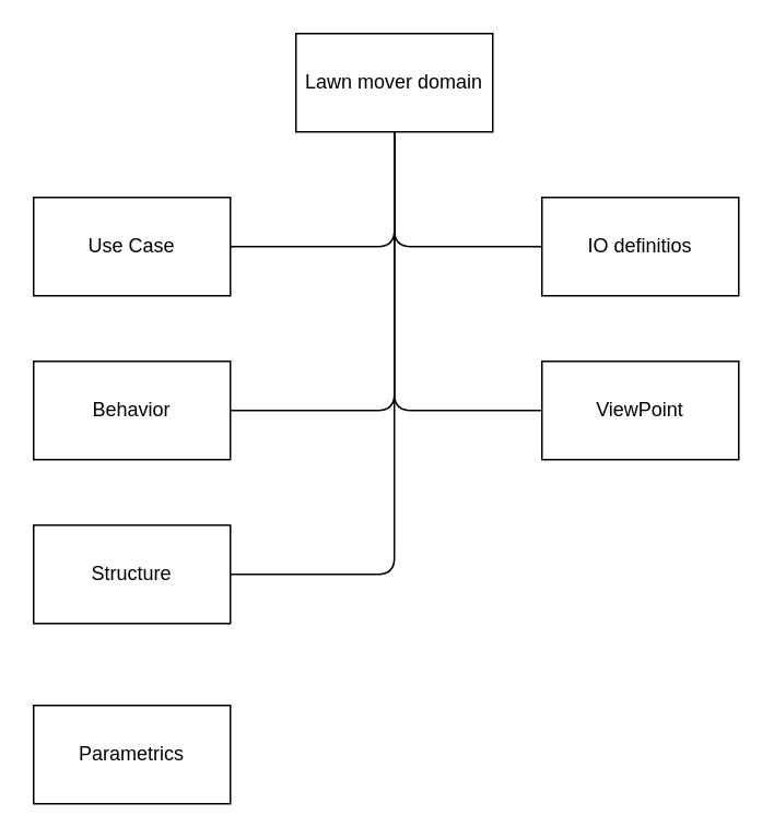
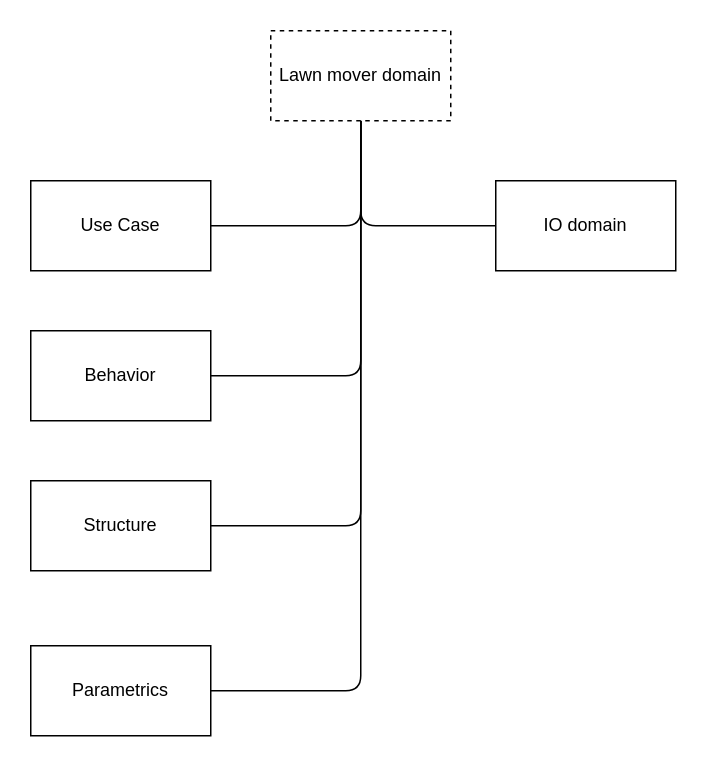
- <mxCell id="7" value="Lawn mover domain" style="rounded=0;whiteSpace=wrap;html=1;" parent="1" vertex="1"><mxGeometry x="180" y="20" width="120" height="60" as="geometry" /></mxCell>
+ <mxCell id="7" value="Lawn mover domain" style="rounded=0;whiteSpace=wrap;html=1;dashed=1;" parent="1" vertex="1"><mxGeometry x="180" y="20" width="120" height="60" as="geometry" /></mxCell>
- <mxCell id="12" value="IO definitios" style="rounded=0;whiteSpace=wrap;html=1;" parent="1" vertex="1"><mxGeometry x="330" y="120" width="120" height="60" as="geometry" /></mxCell>
+ <mxCell id="12" value="IO domain" style="rounded=0;whiteSpace=wrap;html=1;" parent="1" vertex="1"><mxGeometry x="330" y="120" width="120" height="60" as="geometry" /></mxCell>
- <mxCell id="4" style="edgeStyle=orthogonalEdgeStyle;rounded=1;orthogonalLoop=1;jettySize=auto;html=1;exitX=0.5;exitY=1;exitDx=0;exitDy=0;entryX=0;entryY=0.5;entryDx=0;entryDy=0;endArrow=none;endFill=0;" parent="1" source="7" target="13" edge="1"><mxGeometry relative="1" as="geometry" /></mxCell>
- <mxCell id="13" value="ViewPoint" style="rounded=0;whiteSpace=wrap;html=1;" parent="1" vertex="1"><mxGeometry x="330" y="220" width="120" height="60" as="geometry" /></mxCell>
+ <mxCell id="6" style="edgeStyle=orthogonalEdgeStyle;rounded=1;orthogonalLoop=1;jettySize=auto;html=1;exitX=0.5;exitY=1;exitDx=0;exitDy=0;entryX=1;entryY=0.5;entryDx=0;entryDy=0;endArrow=none;endFill=0;" parent="1" source="7" target="11" edge="1"><mxGeometry relative="1" as="geometry" /></mxCell>
